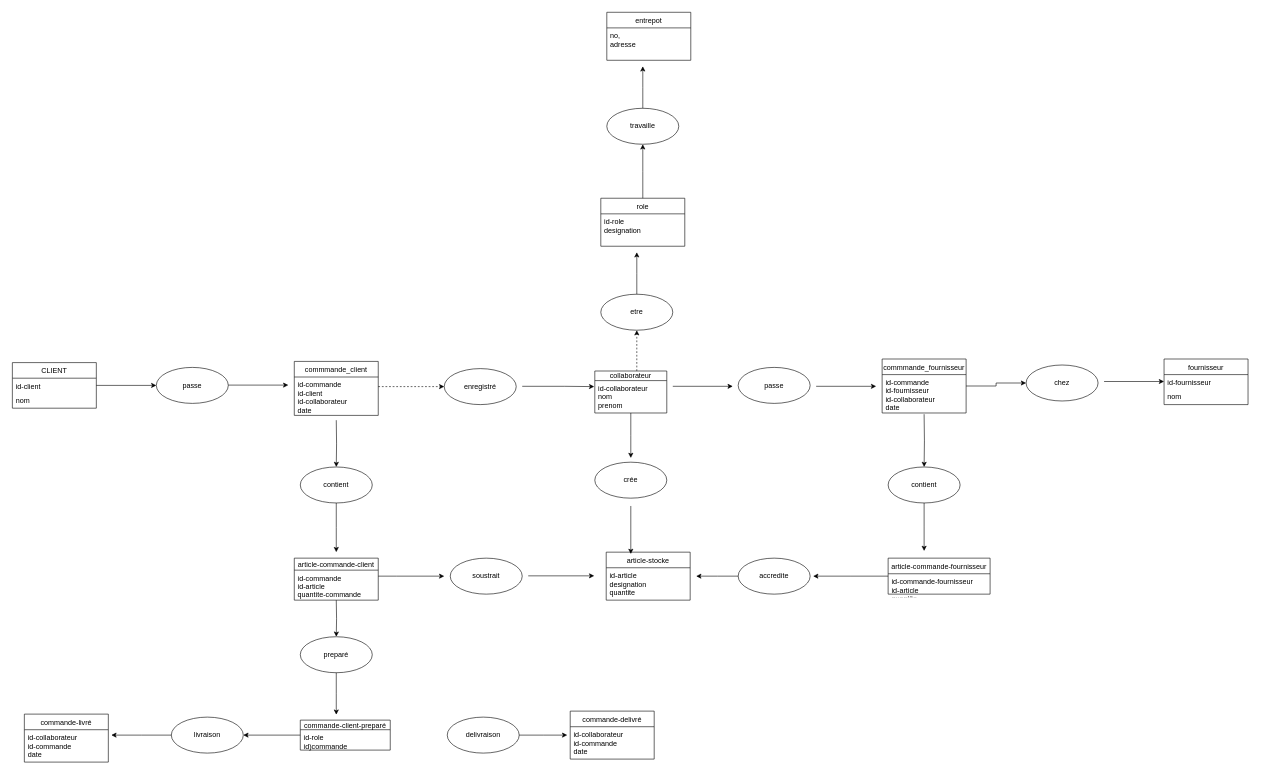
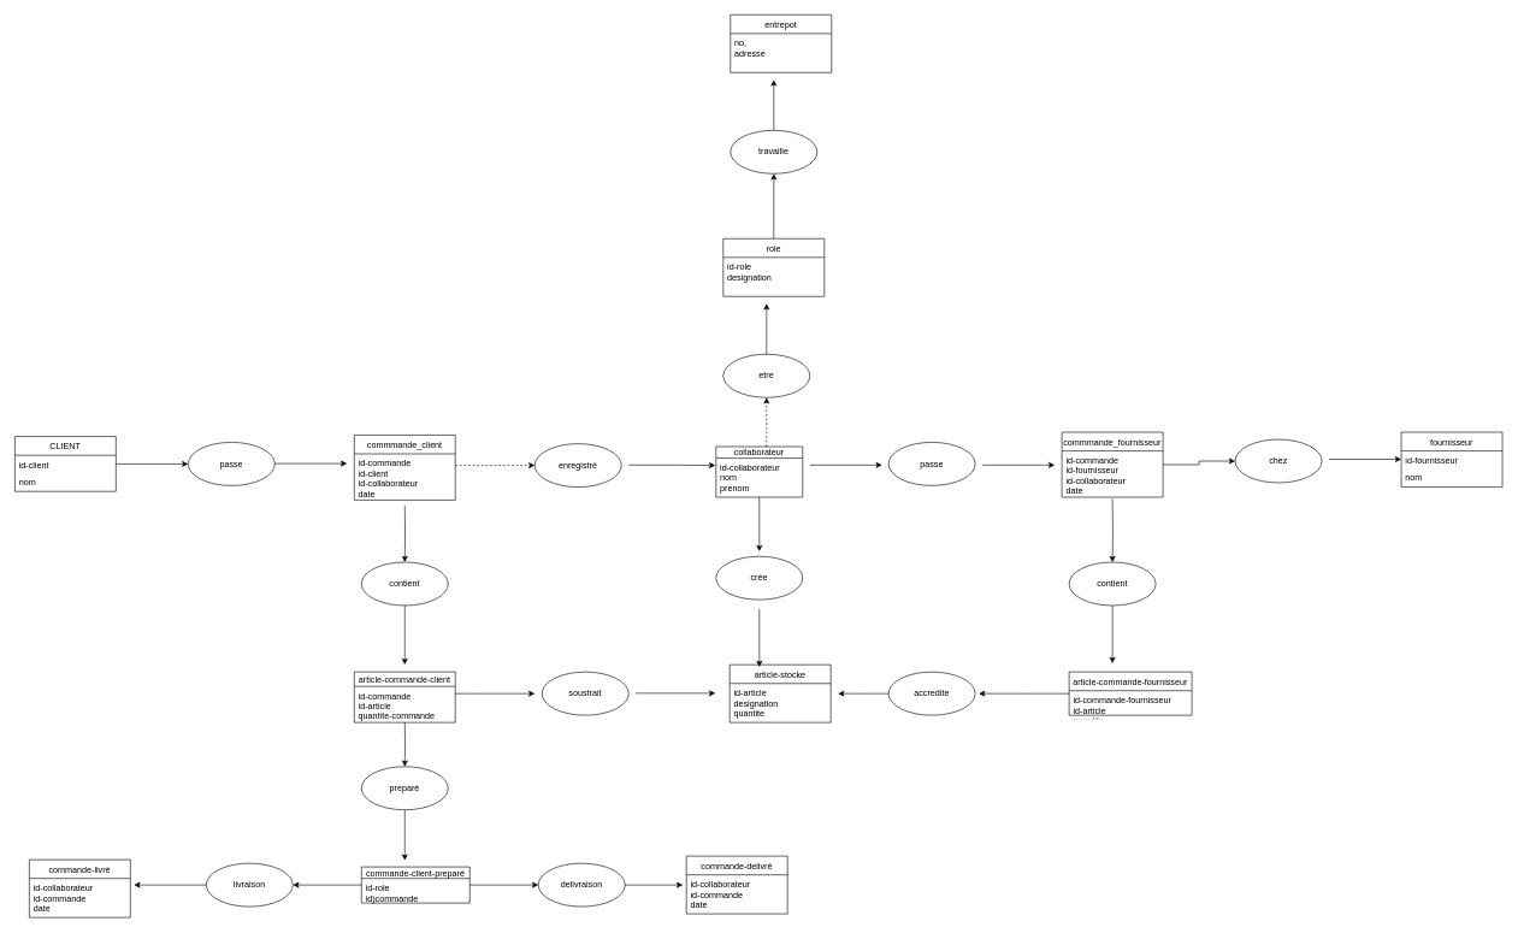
+ <mxCell id="51" value="" style="edgeStyle=orthogonalEdgeStyle;rounded=0;orthogonalLoop=1;jettySize=auto;html=1;" parent="1" source="53" target="56" edge="1"><mxGeometry relative="1" as="geometry" /></mxCell>
